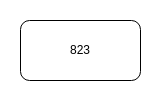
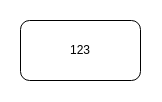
- <mxCell id="2" value="823" style="rounded=1;whiteSpace=wrap;html=1;" parent="1" vertex="1"><mxGeometry x="20" y="20" width="120" height="60" as="geometry" /></mxCell>
+ <mxCell id="2" value="123" style="rounded=1;whiteSpace=wrap;html=1;" parent="1" vertex="1"><mxGeometry x="20" y="20" width="120" height="60" as="geometry" /></mxCell>
